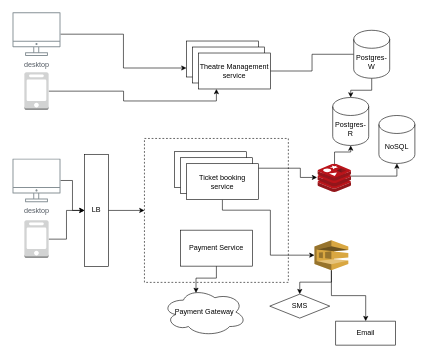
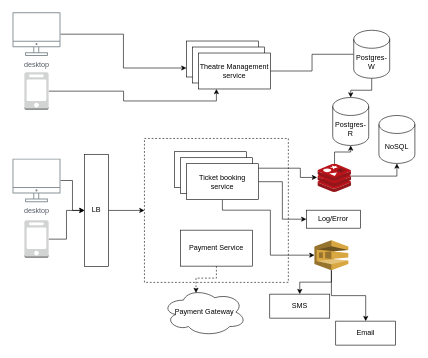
+ <mxCell id="28" style="edgeStyle=orthogonalEdgeStyle;rounded=0;orthogonalLoop=1;jettySize=auto;html=1;entryX=0;entryY=0.5;entryDx=0;entryDy=0;" edge="1" parent="1" source="30" target="33"><mxGeometry relative="1" as="geometry" /></mxCell>
+ <mxCell id="33" value="Log/Error" style="rounded=0;whiteSpace=wrap;html=1;fillColor=default;" vertex="1" parent="1"><mxGeometry x="510" y="350" width="90" height="30" as="geometry" /></mxCell>
- <mxCell id="31" style="edgeStyle=orthogonalEdgeStyle;rounded=0;orthogonalLoop=1;jettySize=auto;html=1;entryX=0.4;entryY=0.1;entryDx=0;entryDy=0;entryPerimeter=0;" edge="1" parent="1" source="32" target="12"><mxGeometry relative="1" as="geometry" /></mxCell>
+ <mxCell id="31" style="edgeStyle=orthogonalEdgeStyle;rounded=0;orthogonalLoop=1;jettySize=auto;html=1;entryX=0.4;entryY=0.1;entryDx=0;entryDy=0;entryPerimeter=0;dashed=1;" edge="1" parent="1" source="32" target="12"><mxGeometry relative="1" as="geometry" /></mxCell>
- <mxCell id="34" value="SMS" style="rhombus;whiteSpace=wrap;html=1;fillColor=default;" vertex="1" parent="1"><mxGeometry x="449" y="490" width="100" height="40" as="geometry" /></mxCell>
+ <mxCell id="34" value="SMS" style="rounded=0;whiteSpace=wrap;html=1;fillColor=default;" vertex="1" parent="1"><mxGeometry x="449" y="490" width="100" height="40" as="geometry" /></mxCell>
